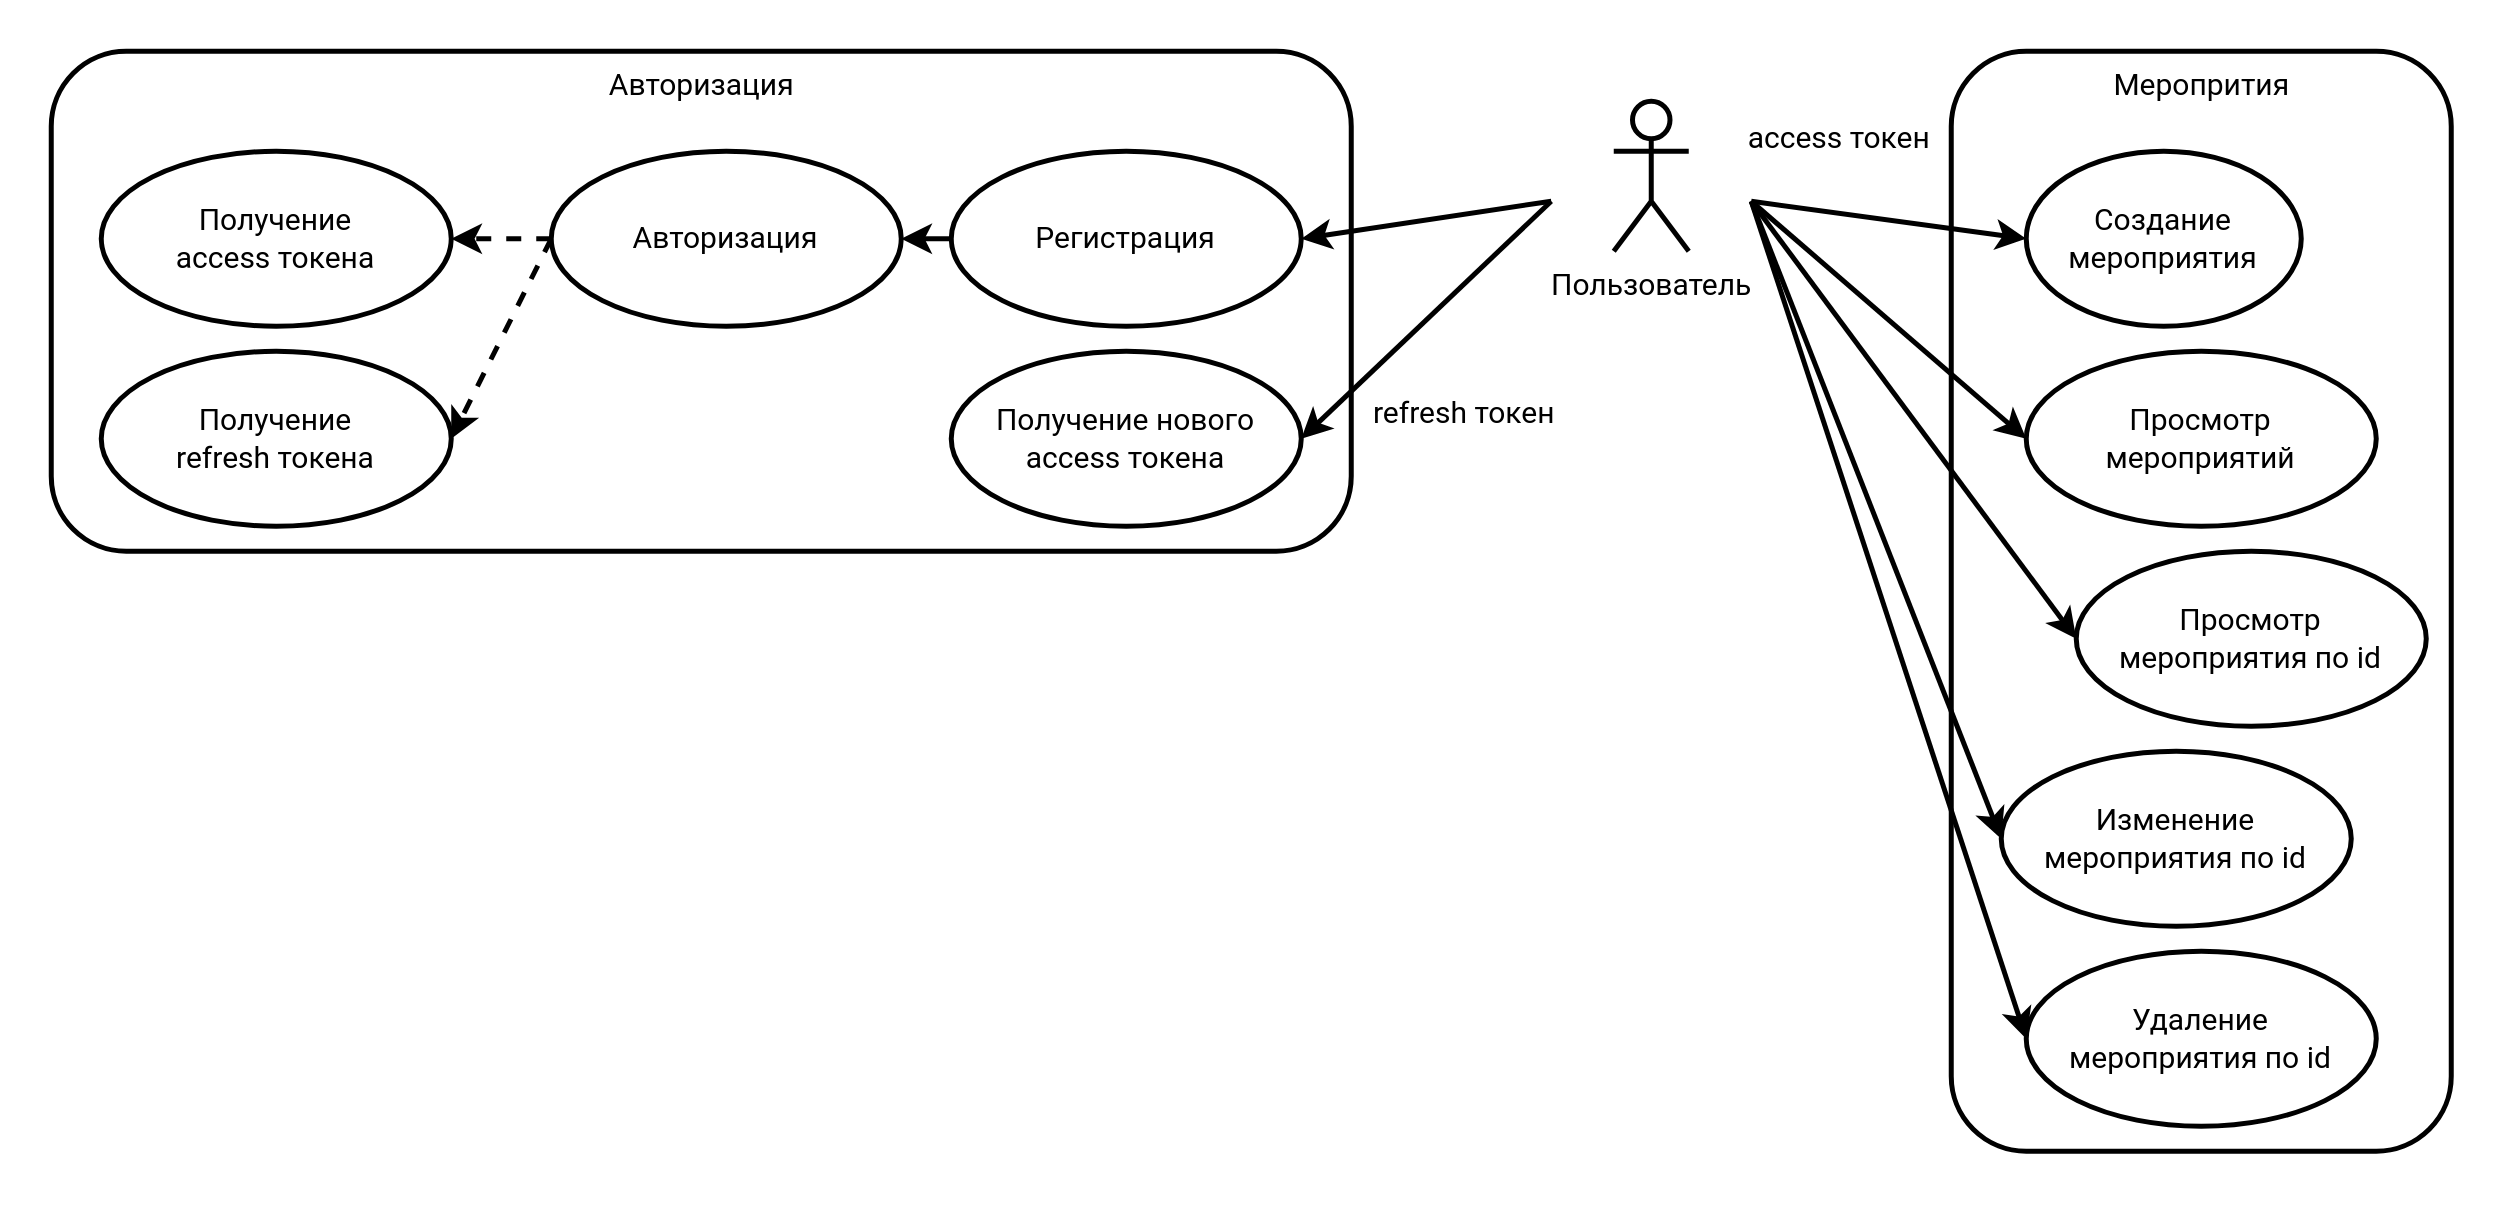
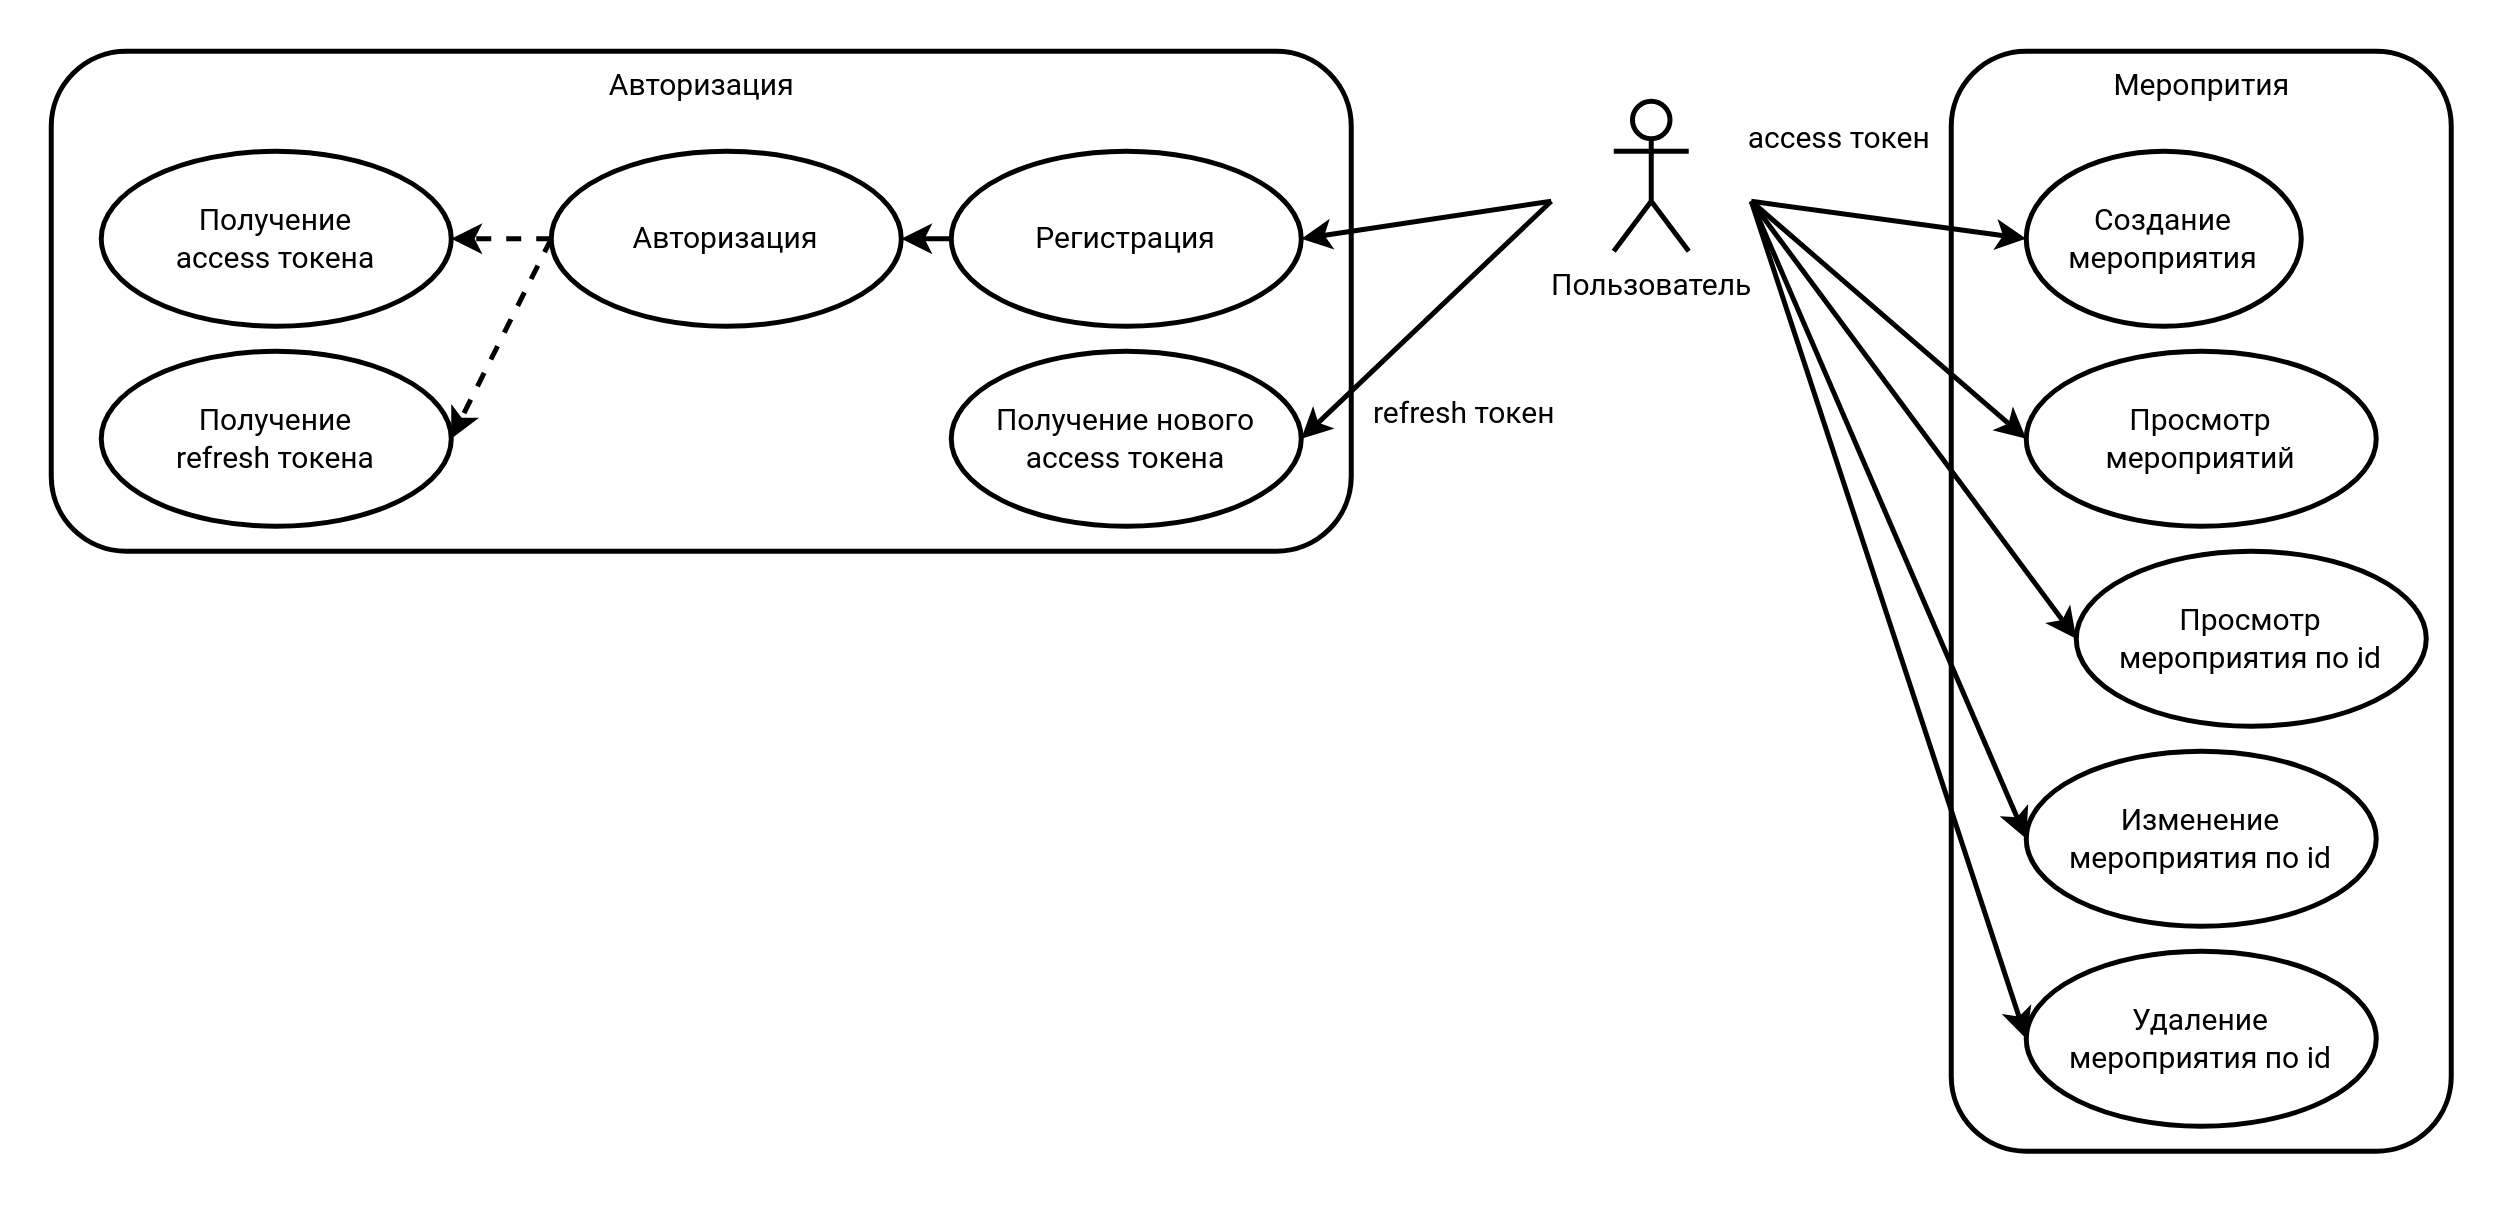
- <mxCell id="15" value="Изменение&lt;br&gt;мероприятия по id" style="ellipse;whiteSpace=wrap;html=1;strokeWidth=2;fontFamily=Roboto;fontSource=https%3A%2F%2Ffonts.googleapis.com%2Fcss%3Ffamily%3DRoboto;" parent="1" vertex="1"><mxGeometry x="800" y="300" width="140" height="70" as="geometry" /></mxCell>
+ <mxCell id="15" value="Изменение&lt;br&gt;мероприятия по id" style="ellipse;whiteSpace=wrap;html=1;strokeWidth=2;fontFamily=Roboto;fontSource=https%3A%2F%2Ffonts.googleapis.com%2Fcss%3Ffamily%3DRoboto;" parent="1" vertex="1"><mxGeometry x="810" y="300" width="140" height="70" as="geometry" /></mxCell>
